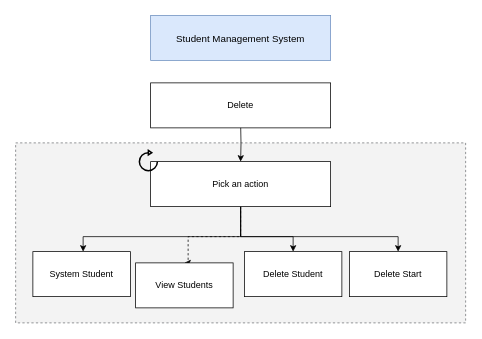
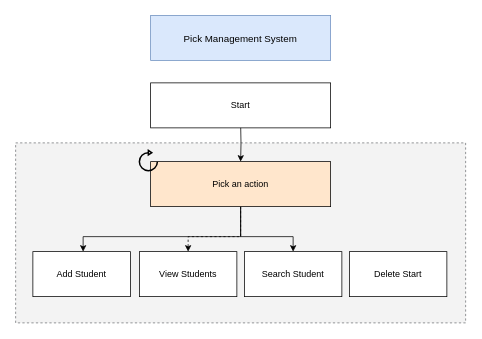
- <mxCell id="2" value="&lt;font style=&quot;font-size: 13px;&quot;&gt;Student Management System&lt;/font&gt;" style="rounded=0;whiteSpace=wrap;html=1;fontSize=16;fillColor=#dae8fc;strokeColor=#6c8ebf;" vertex="1" parent="1"><mxGeometry x="200" y="20" width="240" height="60" as="geometry" /></mxCell>
+ <mxCell id="2" value="&lt;font style=&quot;font-size: 13px;&quot;&gt;Pick Management System&lt;/font&gt;" style="rounded=0;whiteSpace=wrap;html=1;fontSize=16;fillColor=#dae8fc;strokeColor=#6c8ebf;" vertex="1" parent="1"><mxGeometry x="200" y="20" width="240" height="60" as="geometry" /></mxCell>
- <mxCell id="14" value="Delete" style="whiteSpace=wrap;html=1;rounded=1;arcSize=0;" vertex="1" parent="1"><mxGeometry x="200" y="110" width="240" height="60" as="geometry" /></mxCell>
+ <mxCell id="14" value="Start" style="whiteSpace=wrap;html=1;rounded=1;arcSize=0;" vertex="1" parent="1"><mxGeometry x="200" y="110" width="240" height="60" as="geometry" /></mxCell>
- <mxCell id="9" value="Pick an action" style="whiteSpace=wrap;html=1;rounded=1;arcSize=0;" vertex="1" parent="1"><mxGeometry x="200" y="215" width="240" height="60" as="geometry" /></mxCell>
+ <mxCell id="9" value="Pick an action" style="whiteSpace=wrap;html=1;rounded=1;arcSize=0;fillColor=#ffe6cc;" vertex="1" parent="1"><mxGeometry x="200" y="215" width="240" height="60" as="geometry" /></mxCell>
- <mxCell id="8" style="edgeStyle=orthogonalEdgeStyle;rounded=0;orthogonalLoop=1;jettySize=auto;html=1;entryX=0.5;entryY=0;entryDx=0;entryDy=0;" edge="1" parent="1" source="9" target="12"><mxGeometry relative="1" as="geometry"><Array as="points"><mxPoint x="320" y="315" /><mxPoint x="530" y="315" /></Array></mxGeometry></mxCell>
- <mxCell id="15" value="System Student" style="whiteSpace=wrap;html=1;rounded=1;arcSize=0;" vertex="1" parent="1"><mxGeometry x="43" y="335" width="130" height="60" as="geometry" /></mxCell>
+ <mxCell id="15" value="Add Student" style="whiteSpace=wrap;html=1;rounded=1;arcSize=0;" vertex="1" parent="1"><mxGeometry x="43" y="335" width="130" height="60" as="geometry" /></mxCell>
- <mxCell id="11" value="Delete Student" style="whiteSpace=wrap;html=1;rounded=1;arcSize=0;" vertex="1" parent="1"><mxGeometry x="325" y="335" width="130" height="60" as="geometry" /></mxCell>
+ <mxCell id="11" value="Search Student" style="whiteSpace=wrap;html=1;rounded=1;arcSize=0;" vertex="1" parent="1"><mxGeometry x="325" y="335" width="130" height="60" as="geometry" /></mxCell>
- <mxCell id="10" value="View Students" style="whiteSpace=wrap;html=1;rounded=1;arcSize=0;" vertex="1" parent="1"><mxGeometry x="180" y="350" width="130" height="60" as="geometry" /></mxCell>
+ <mxCell id="10" value="View Students" style="whiteSpace=wrap;html=1;rounded=1;arcSize=0;" vertex="1" parent="1"><mxGeometry x="185" y="335" width="130" height="60" as="geometry" /></mxCell>
